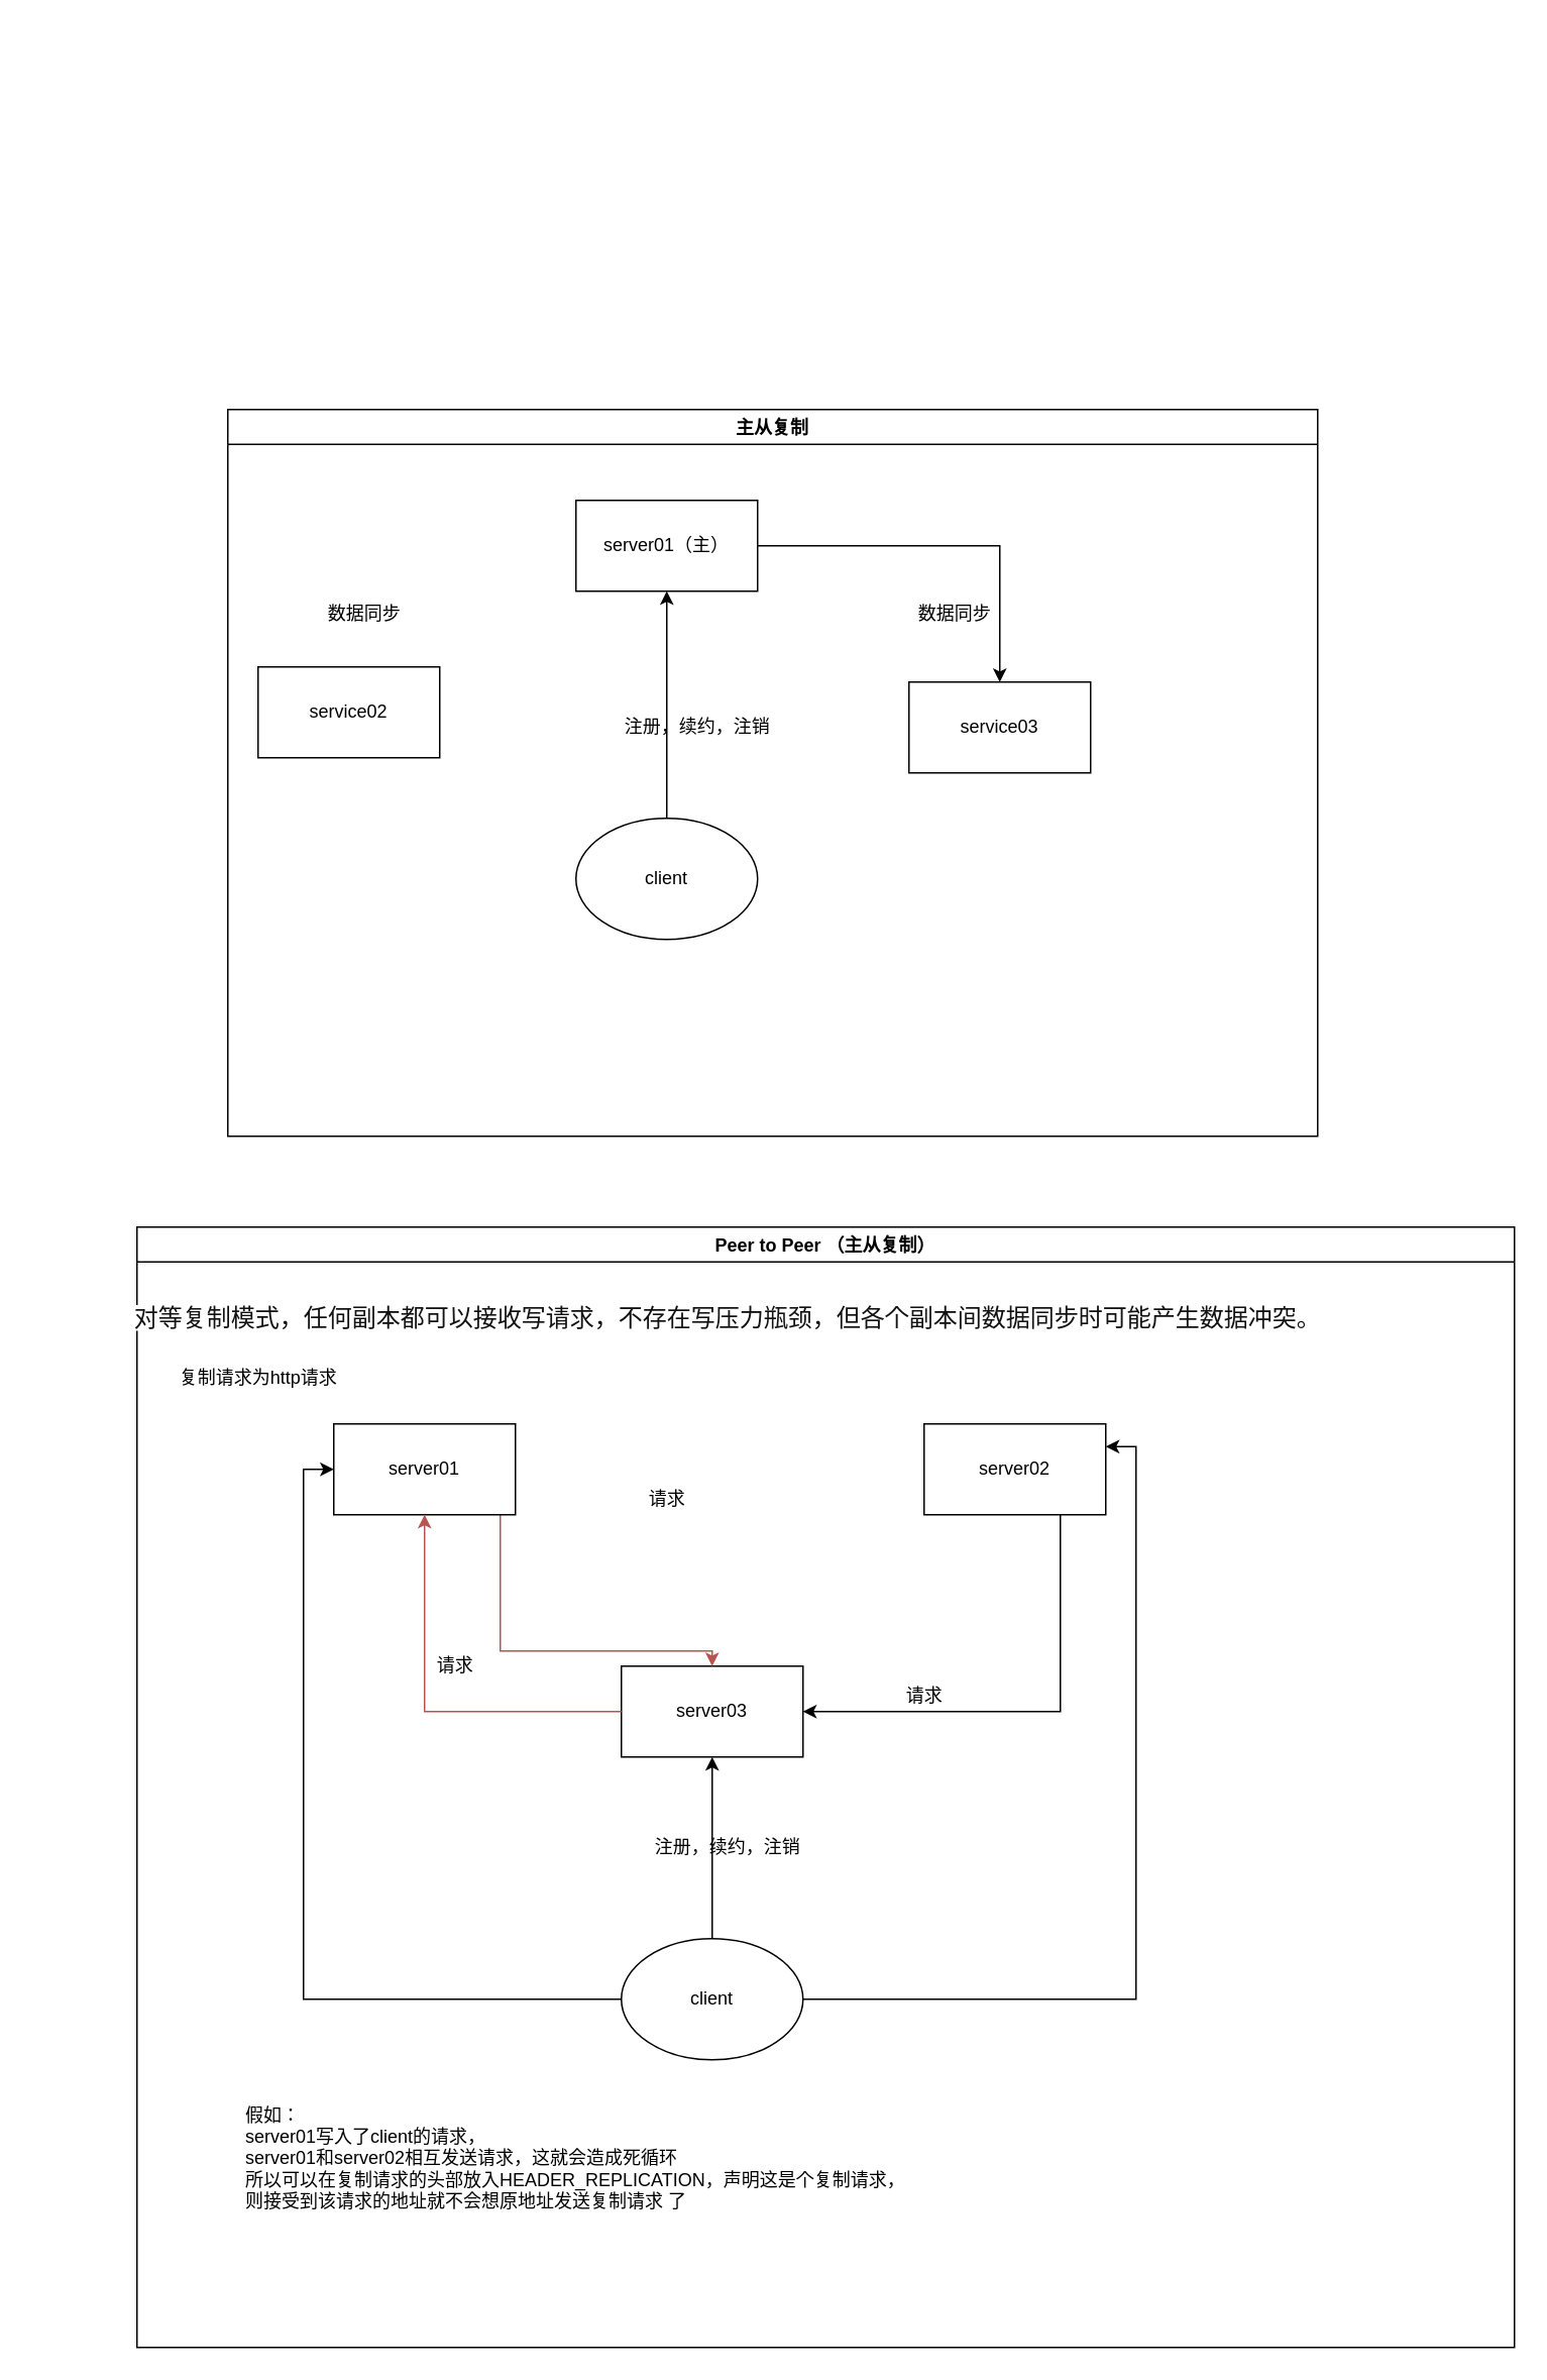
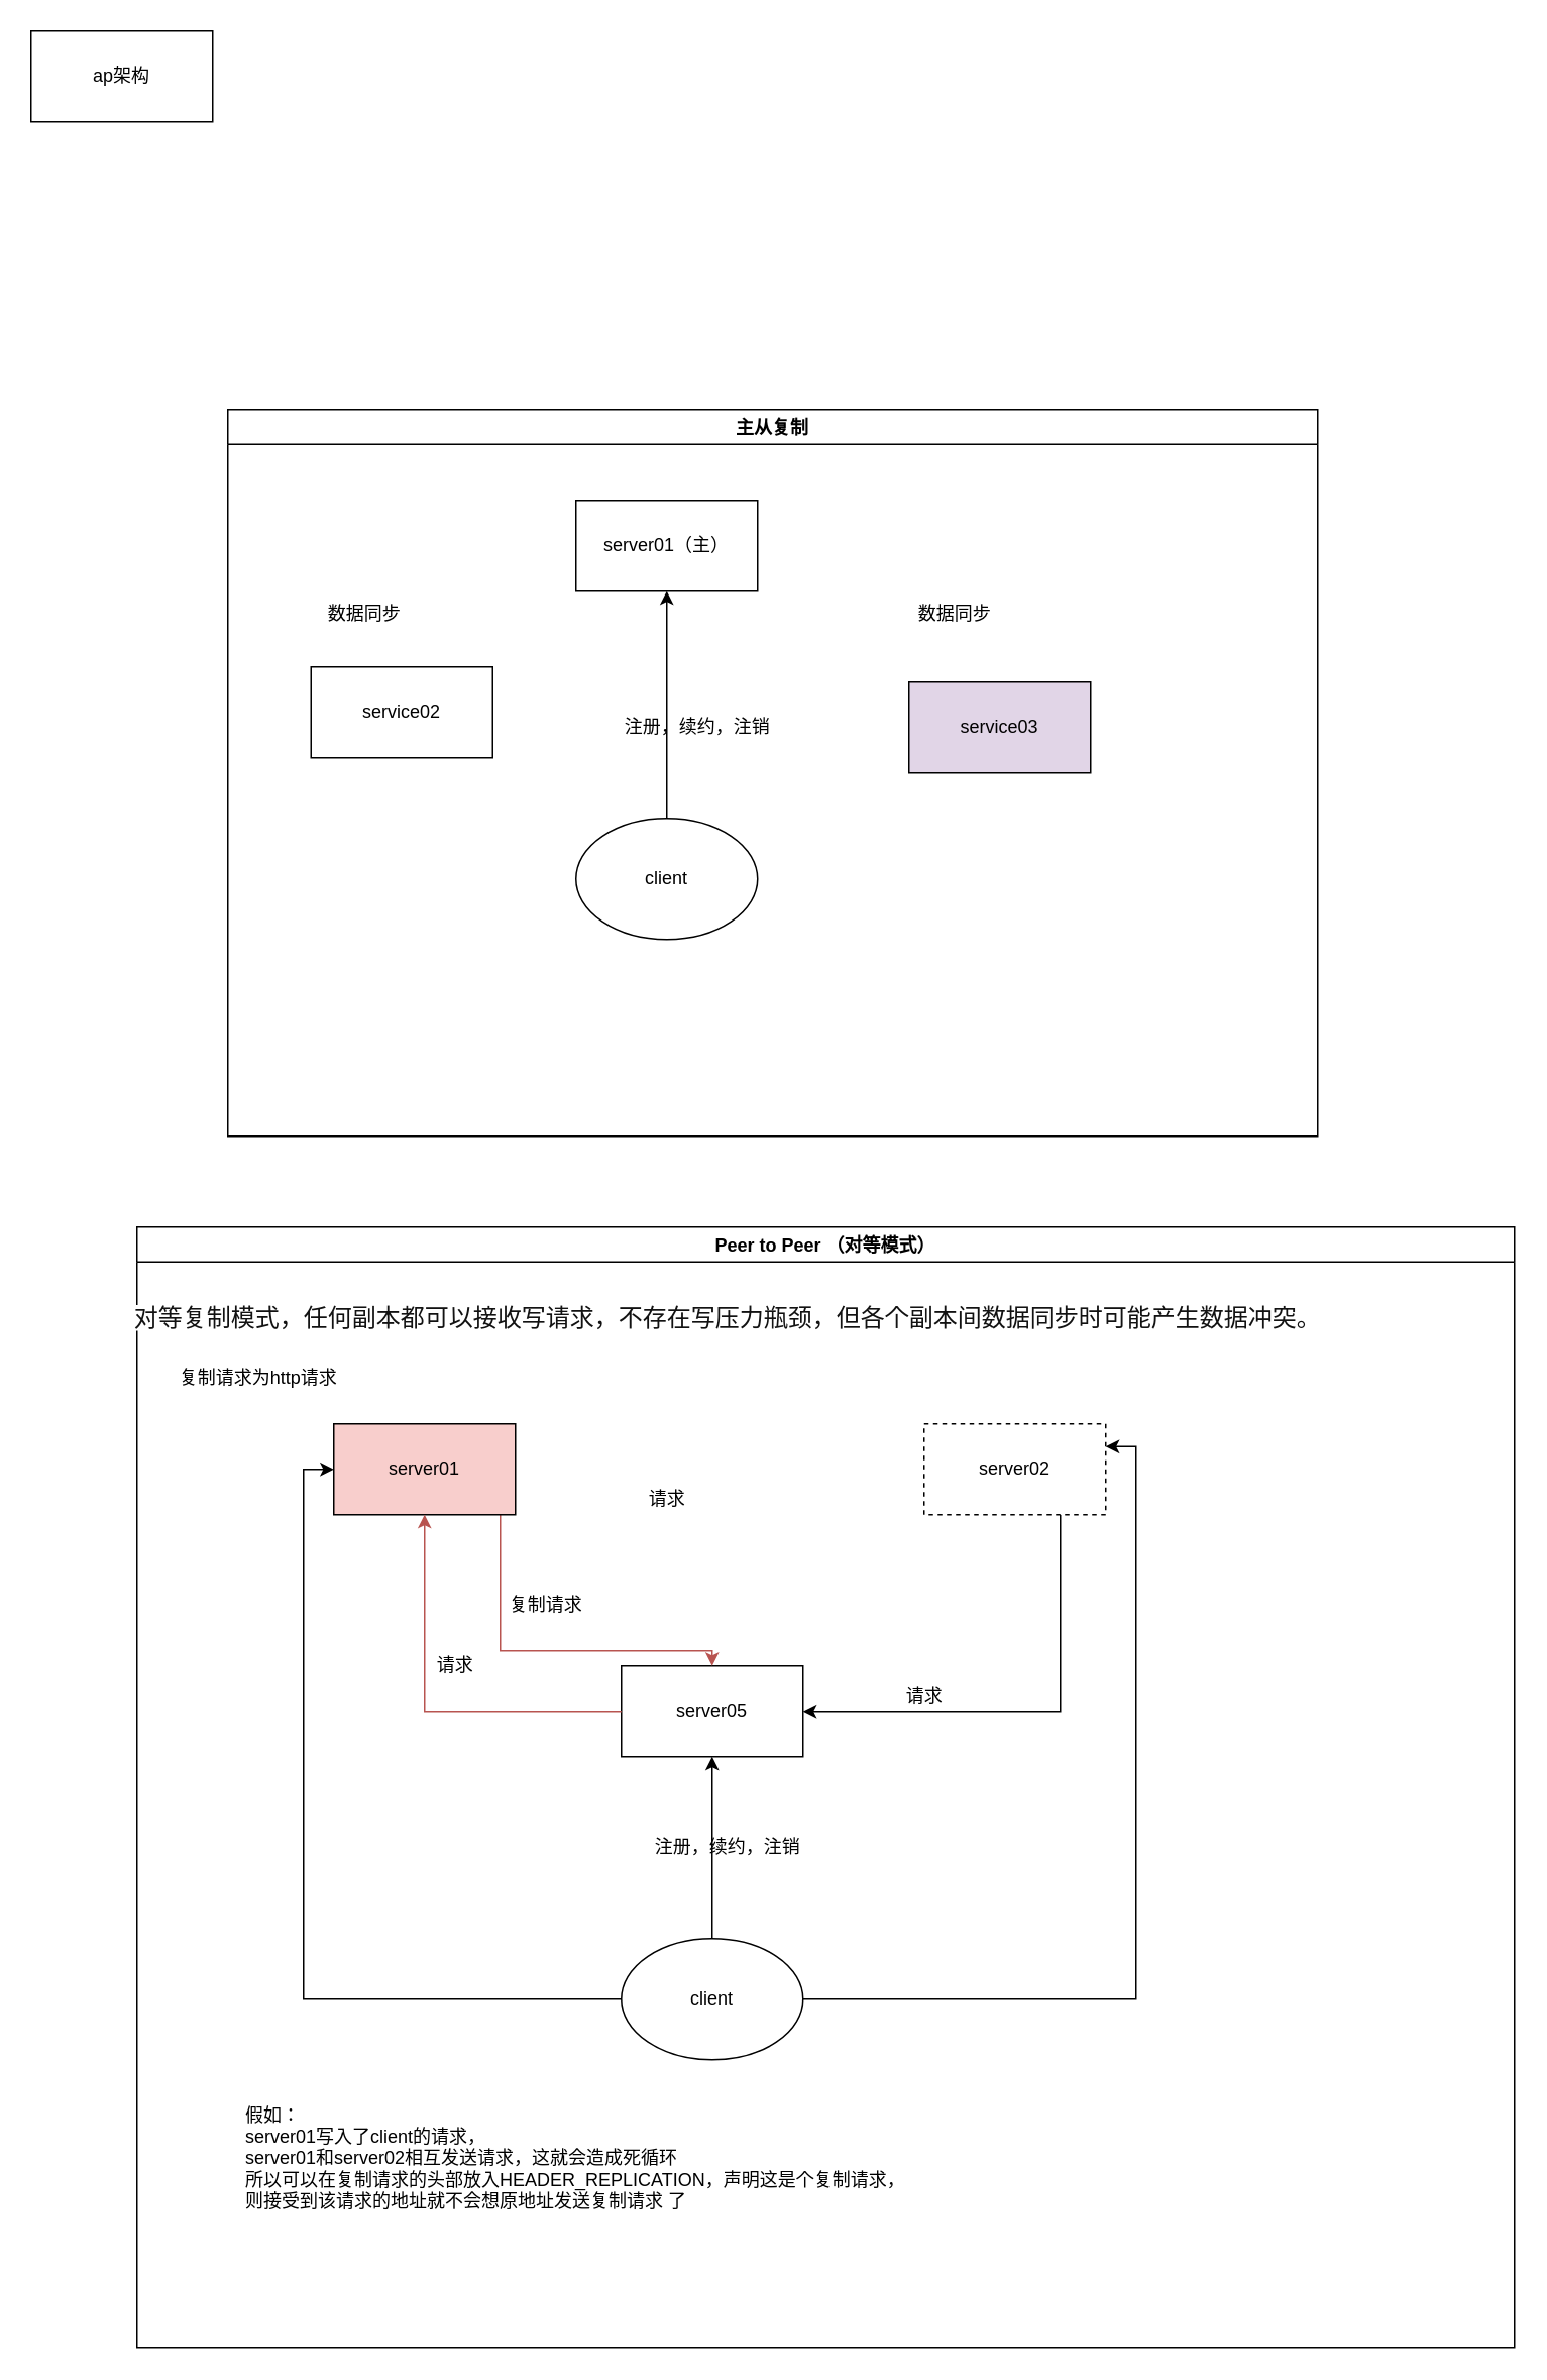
+ <mxCell id="11" value="ap架构" style="whiteSpace=wrap;html=1;" vertex="1" parent="1"><mxGeometry x="20" y="20" width="120" height="60" as="geometry" /></mxCell>
- <mxCell id="3" style="edgeStyle=orthogonalEdgeStyle;rounded=0;orthogonalLoop=1;jettySize=auto;html=1;" edge="1" parent="2" source="4" target="6"><mxGeometry relative="1" as="geometry" /></mxCell>
- <mxCell id="5" value="service02" style="rounded=0;whiteSpace=wrap;html=1;" vertex="1" parent="2"><mxGeometry x="20" y="170" width="120" height="60" as="geometry" /></mxCell>
+ <mxCell id="5" value="service02" style="rounded=0;whiteSpace=wrap;html=1;" vertex="1" parent="2"><mxGeometry x="55" y="170" width="120" height="60" as="geometry" /></mxCell>
- <mxCell id="6" value="service03" style="rounded=0;whiteSpace=wrap;html=1;" vertex="1" parent="2"><mxGeometry x="450" y="180" width="120" height="60" as="geometry" /></mxCell>
+ <mxCell id="6" value="service03" style="rounded=0;whiteSpace=wrap;html=1;fillColor=#e1d5e7;" vertex="1" parent="2"><mxGeometry x="450" y="180" width="120" height="60" as="geometry" /></mxCell>
- <mxCell id="13" value="Peer to Peer （主从复制）" style="swimlane;" vertex="1" parent="1"><mxGeometry x="90" y="810" width="910" height="740" as="geometry" /></mxCell>
+ <mxCell id="13" value="Peer to Peer （对等模式）" style="swimlane;" vertex="1" parent="1"><mxGeometry x="90" y="810" width="910" height="740" as="geometry" /></mxCell>
- <mxCell id="17" value="server01" style="rounded=0;whiteSpace=wrap;html=1;" vertex="1" parent="13"><mxGeometry x="130" y="130" width="120" height="60" as="geometry" /></mxCell>
+ <mxCell id="17" value="server01" style="rounded=0;whiteSpace=wrap;html=1;fillColor=#f8cecc;" vertex="1" parent="13"><mxGeometry x="130" y="130" width="120" height="60" as="geometry" /></mxCell>
- <mxCell id="19" value="&lt;span&gt;server02&lt;/span&gt;" style="rounded=0;whiteSpace=wrap;html=1;" vertex="1" parent="13"><mxGeometry x="520" y="130" width="120" height="60" as="geometry" /></mxCell>
+ <mxCell id="19" value="&lt;span&gt;server02&lt;/span&gt;" style="rounded=0;whiteSpace=wrap;html=1;dashed=1;" vertex="1" parent="13"><mxGeometry x="520" y="130" width="120" height="60" as="geometry" /></mxCell>
+ <mxCell id="28" value="复制请求" style="text;html=1;align=center;verticalAlign=middle;resizable=0;points=[];autosize=1;" vertex="1" parent="13"><mxGeometry x="240" y="240" width="60" height="20" as="geometry" /></mxCell>
- <mxCell id="15" value="&lt;span&gt;server03&lt;/span&gt;" style="rounded=0;whiteSpace=wrap;html=1;" vertex="1" parent="13"><mxGeometry x="320" y="290" width="120" height="60" as="geometry" /></mxCell>
+ <mxCell id="15" value="&lt;span&gt;server05&lt;/span&gt;" style="rounded=0;whiteSpace=wrap;html=1;" vertex="1" parent="13"><mxGeometry x="320" y="290" width="120" height="60" as="geometry" /></mxCell>
